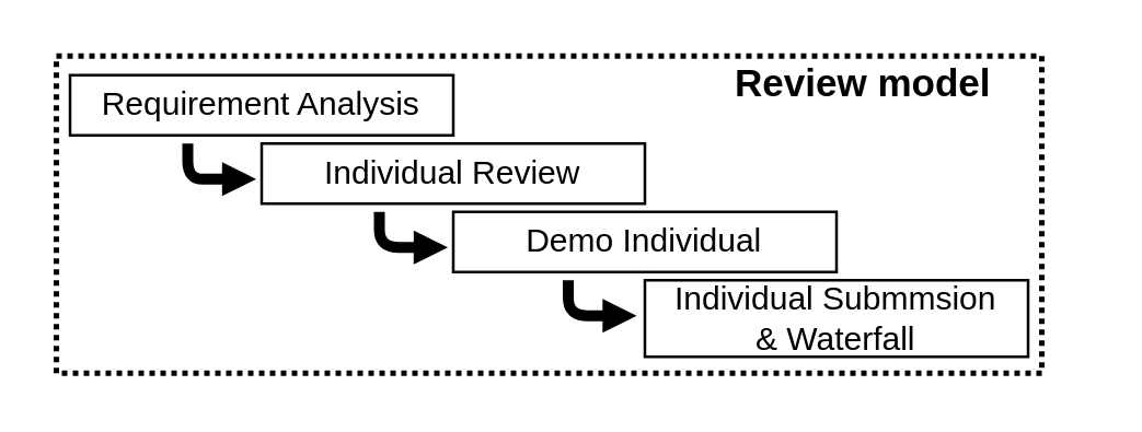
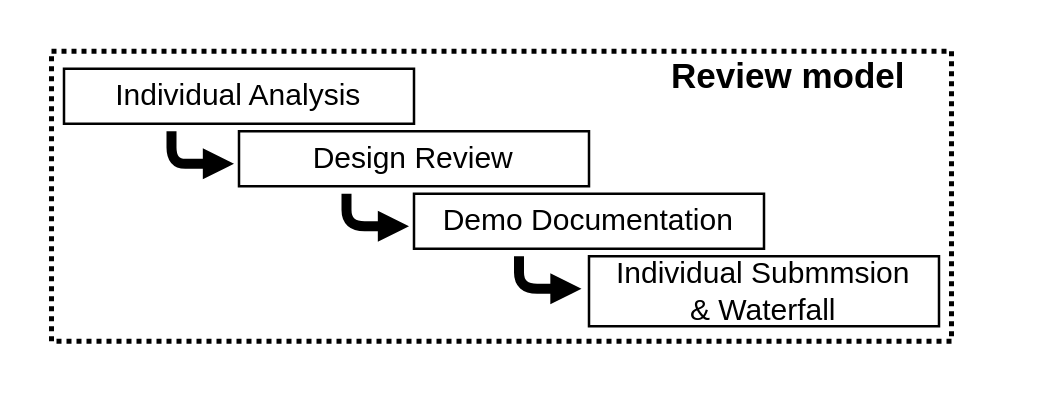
- <mxCell id="3" value="Requirement Analysis" style="rounded=0;whiteSpace=wrap;html=1;" parent="1" vertex="1"><mxGeometry x="25" y="27" width="140" height="22" as="geometry" /></mxCell>
+ <mxCell id="3" value="Individual Analysis" style="rounded=0;whiteSpace=wrap;html=1;" parent="1" vertex="1"><mxGeometry x="25" y="27" width="140" height="22" as="geometry" /></mxCell>
- <mxCell id="4" value="Individual Review" style="rounded=0;whiteSpace=wrap;html=1;" parent="1" vertex="1"><mxGeometry x="95" y="52" width="140" height="22" as="geometry" /></mxCell>
+ <mxCell id="4" value="Design Review" style="rounded=0;whiteSpace=wrap;html=1;" parent="1" vertex="1"><mxGeometry x="95" y="52" width="140" height="22" as="geometry" /></mxCell>
- <mxCell id="5" value="Demo Individual" style="rounded=0;whiteSpace=wrap;html=1;" parent="1" vertex="1"><mxGeometry x="165" y="77" width="140" height="22" as="geometry" /></mxCell>
+ <mxCell id="5" value="Demo Documentation" style="rounded=0;whiteSpace=wrap;html=1;" parent="1" vertex="1"><mxGeometry x="165" y="77" width="140" height="22" as="geometry" /></mxCell>
